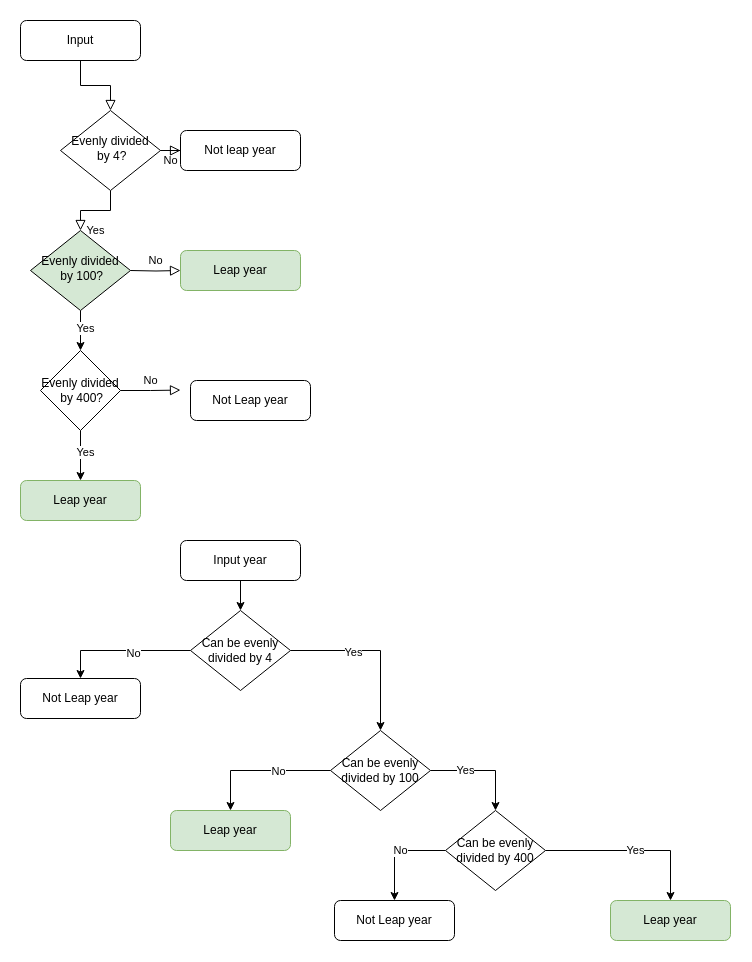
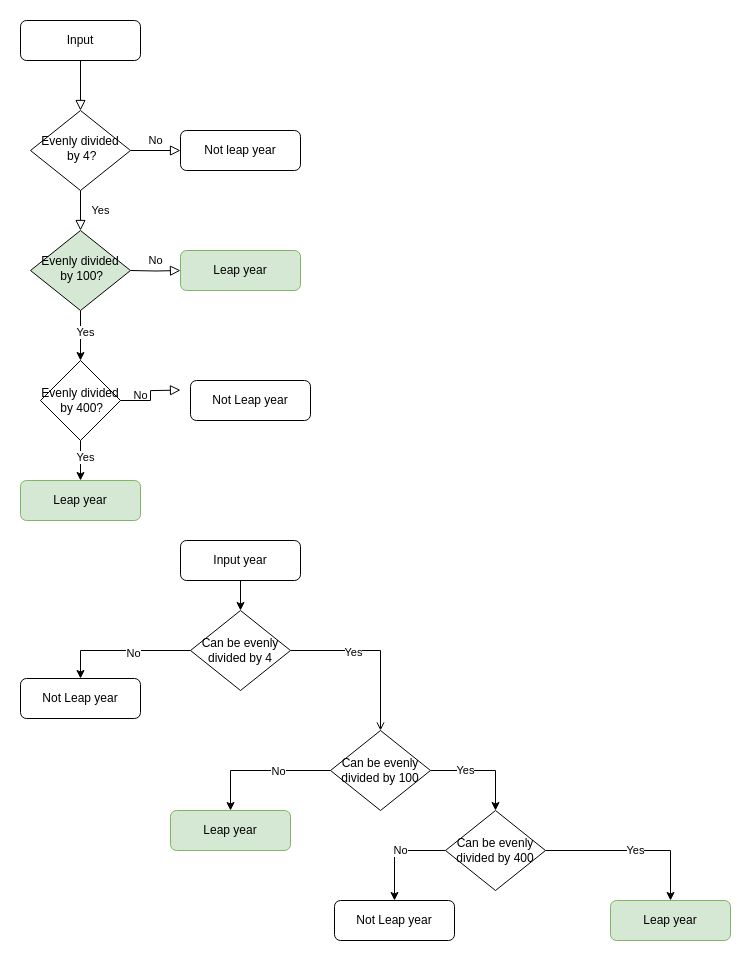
- <mxCell id="6" value="Evenly divided&lt;br&gt;&amp;nbsp;by 4?" style="rhombus;whiteSpace=wrap;html=1;shadow=0;fontFamily=Helvetica;fontSize=12;align=center;strokeWidth=1;spacing=6;spacingTop=-4;" parent="1" vertex="1"><mxGeometry x="60" y="110" width="100" height="80" as="geometry" /></mxCell>
+ <mxCell id="6" value="Evenly divided&lt;br&gt;&amp;nbsp;by 4?" style="rhombus;whiteSpace=wrap;html=1;shadow=0;fontFamily=Helvetica;fontSize=12;align=center;strokeWidth=1;spacing=6;spacingTop=-4;" parent="1" vertex="1"><mxGeometry x="30" y="110" width="100" height="80" as="geometry" /></mxCell>
- <mxCell id="14" value="Evenly divided&lt;br style=&quot;border-color: var(--border-color);&quot;&gt;&amp;nbsp;by 400?" style="rhombus;whiteSpace=wrap;html=1;" vertex="1" parent="1"><mxGeometry x="40" y="350" width="80" height="80" as="geometry" /></mxCell>
+ <mxCell id="14" value="Evenly divided&lt;br style=&quot;border-color: var(--border-color);&quot;&gt;&amp;nbsp;by 400?" style="rhombus;whiteSpace=wrap;html=1;" vertex="1" parent="1"><mxGeometry x="40" y="360" width="80" height="80" as="geometry" /></mxCell>
- <mxCell id="23" style="edgeStyle=orthogonalEdgeStyle;rounded=0;orthogonalLoop=1;jettySize=auto;html=1;exitX=1;exitY=0.5;exitDx=0;exitDy=0;" edge="1" parent="1" source="25" target="31"><mxGeometry relative="1" as="geometry" /></mxCell>
+ <mxCell id="23" style="edgeStyle=orthogonalEdgeStyle;rounded=0;orthogonalLoop=1;jettySize=auto;html=1;exitX=1;exitY=0.5;exitDx=0;exitDy=0;endArrow=open;" edge="1" parent="1" source="25" target="31"><mxGeometry relative="1" as="geometry" /></mxCell>
